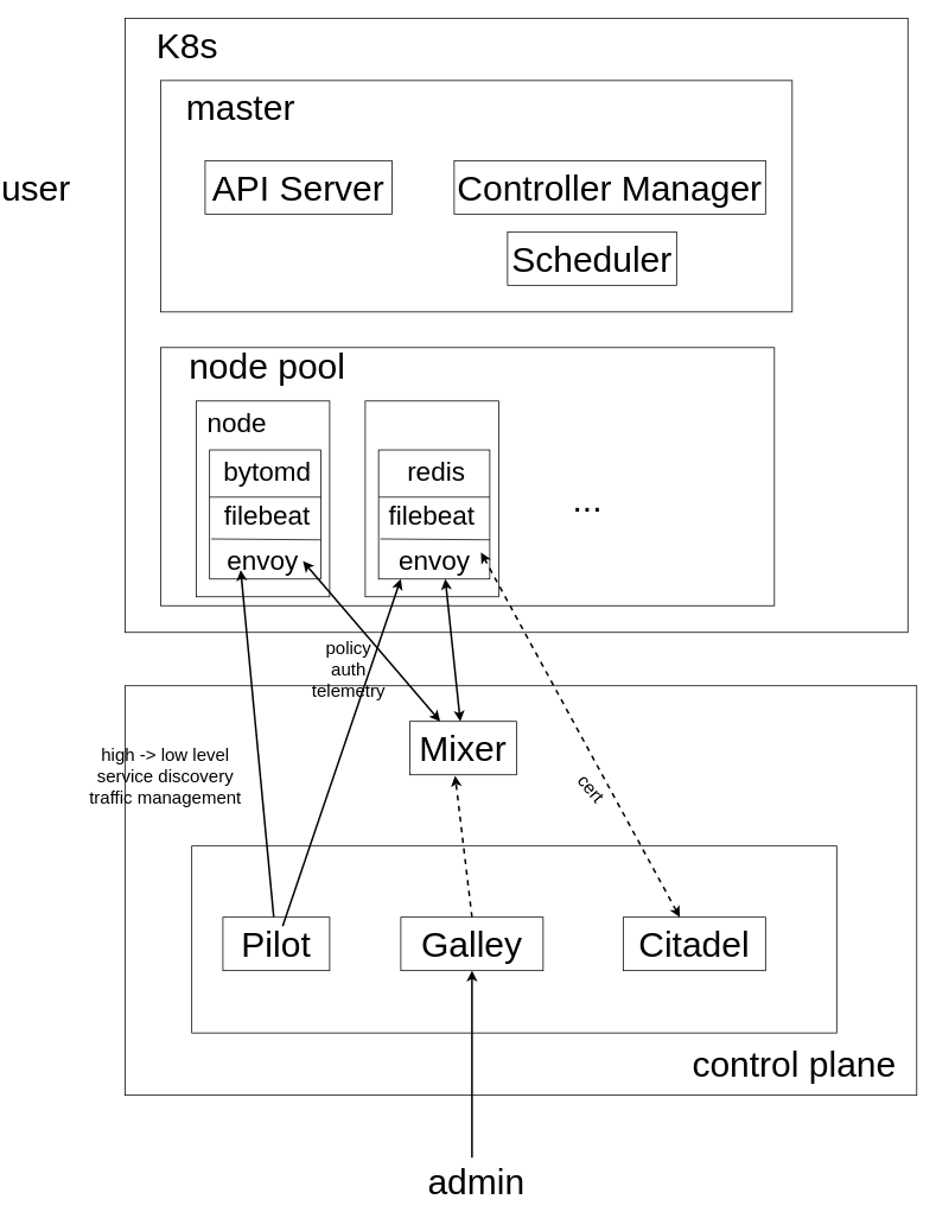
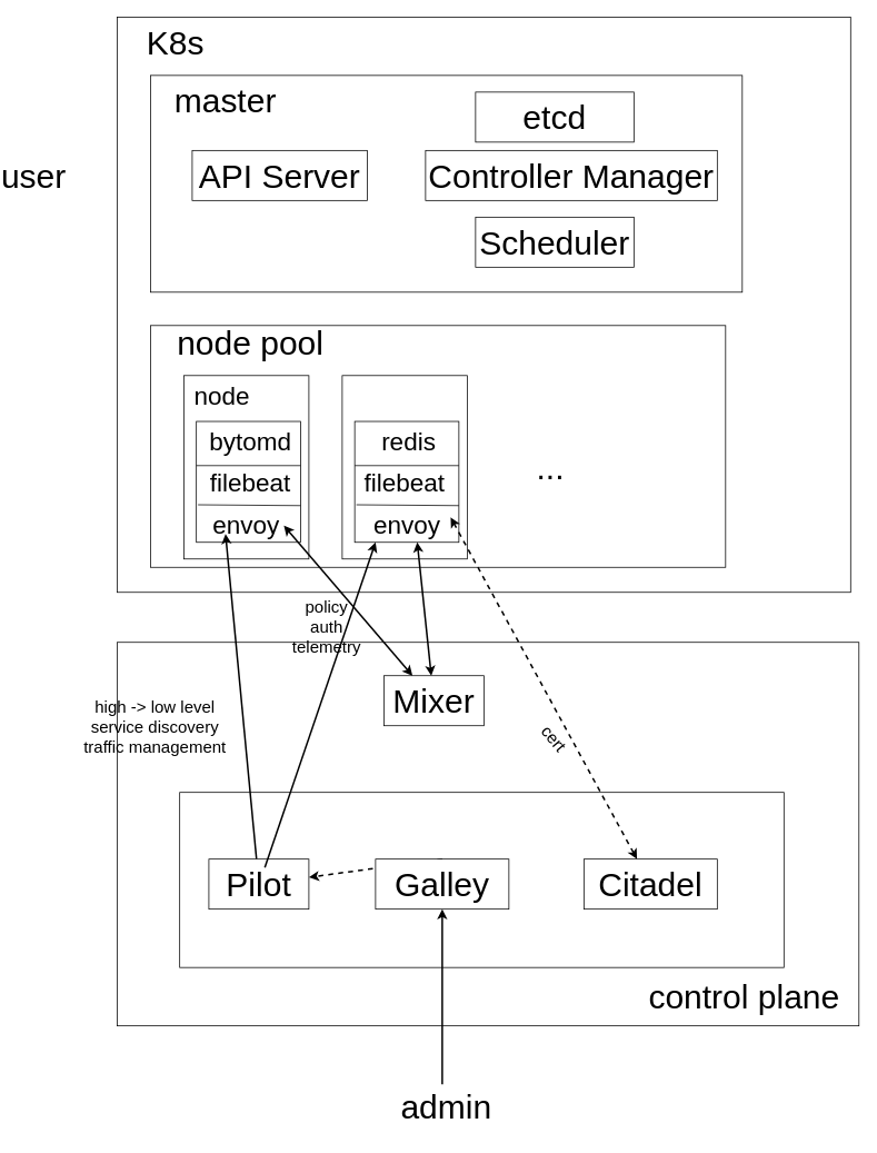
+ <mxCell id="10" value="etcd" style="rounded=0;whiteSpace=wrap;html=1;labelBackgroundColor=none;fontSize=40;" vertex="1" parent="1"><mxGeometry x="570" y="110" width="190" height="60" as="geometry" /></mxCell>
- <mxCell id="35" style="edgeStyle=none;rounded=0;orthogonalLoop=1;jettySize=auto;html=1;exitX=0.5;exitY=0;exitDx=0;exitDy=0;dashed=1;startArrow=none;startFill=0;endArrow=classic;endFill=1;strokeColor=#000000;strokeWidth=2;fontSize=40;entryX=0.425;entryY=1.017;entryDx=0;entryDy=0;entryPerimeter=0;" edge="1" parent="1" source="36" target="30"><mxGeometry relative="1" as="geometry" /></mxCell>
+ <mxCell id="35" style="edgeStyle=none;rounded=0;orthogonalLoop=1;jettySize=auto;html=1;exitX=0.5;exitY=0;exitDx=0;exitDy=0;dashed=1;startArrow=none;startFill=0;endArrow=classic;endFill=1;strokeColor=#000000;strokeWidth=2;fontSize=40;" edge="1" parent="1" source="36" target="34"><mxGeometry relative="1" as="geometry" /></mxCell>
